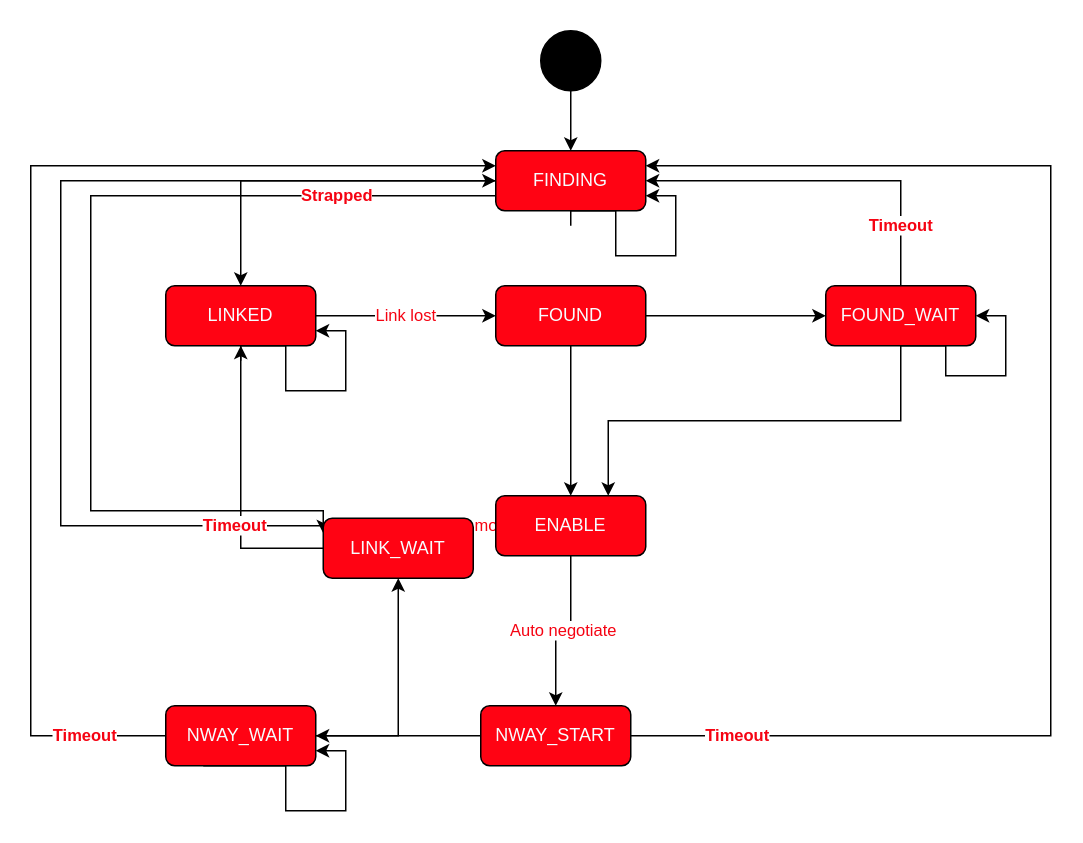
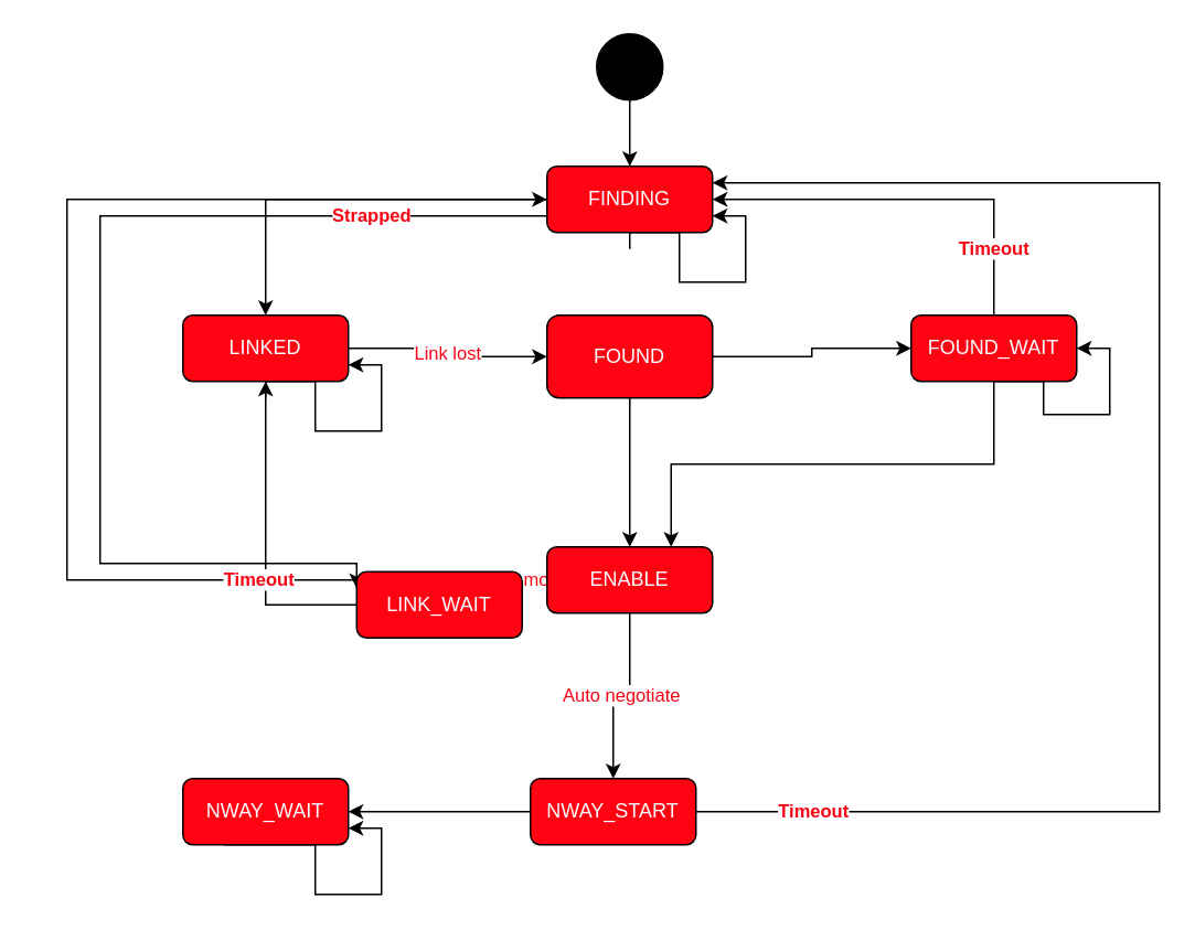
- <mxCell id="18" value="&lt;b&gt;Timeout&lt;/b&gt;" style="edgeStyle=orthogonalEdgeStyle;rounded=0;orthogonalLoop=1;jettySize=auto;html=1;entryX=0;entryY=0.25;entryDx=0;entryDy=0;fontColor=#F50312;" edge="1" parent="1" source="19" target="4"><mxGeometry x="-0.861" relative="1" as="geometry"><Array as="points"><mxPoint x="20" y="490" /><mxPoint x="20" y="110" /></Array><mxPoint as="offset" /></mxGeometry></mxCell>
- <mxCell id="7" value="FOUND" style="shape=rect;rounded=1;html=1;whiteSpace=wrap;align=center;fillColor=#FF0313;fontColor=#F7FDFF;" vertex="1" parent="1"><mxGeometry x="330" y="190" width="100" height="40" as="geometry" /></mxCell>
+ <mxCell id="7" value="FOUND" style="shape=rect;rounded=1;html=1;whiteSpace=wrap;align=center;fillColor=#FF0313;fontColor=#F7FDFF;" vertex="1" parent="1"><mxGeometry x="330" y="190" width="100" height="50" as="geometry" /></mxCell>
- <mxCell id="17" style="edgeStyle=orthogonalEdgeStyle;rounded=0;orthogonalLoop=1;jettySize=auto;html=1;entryX=0.5;entryY=1;entryDx=0;entryDy=0;" edge="1" parent="1" source="19" target="22"><mxGeometry relative="1" as="geometry" /></mxCell>
